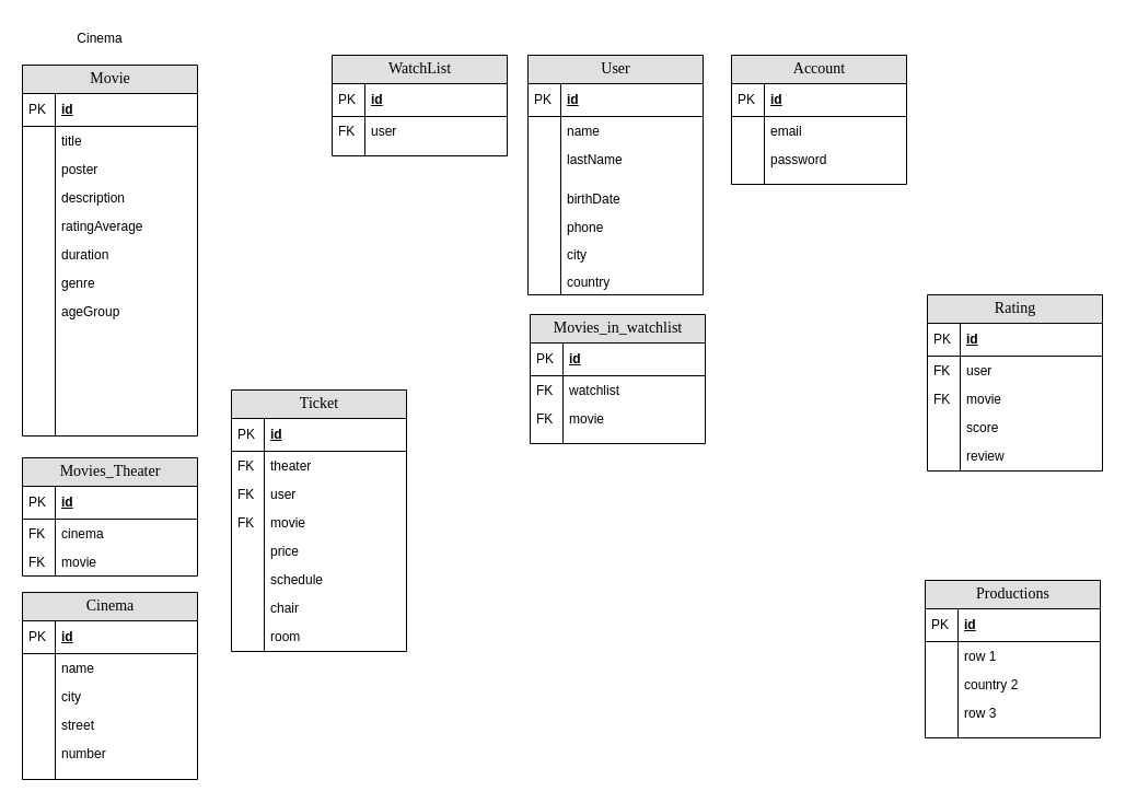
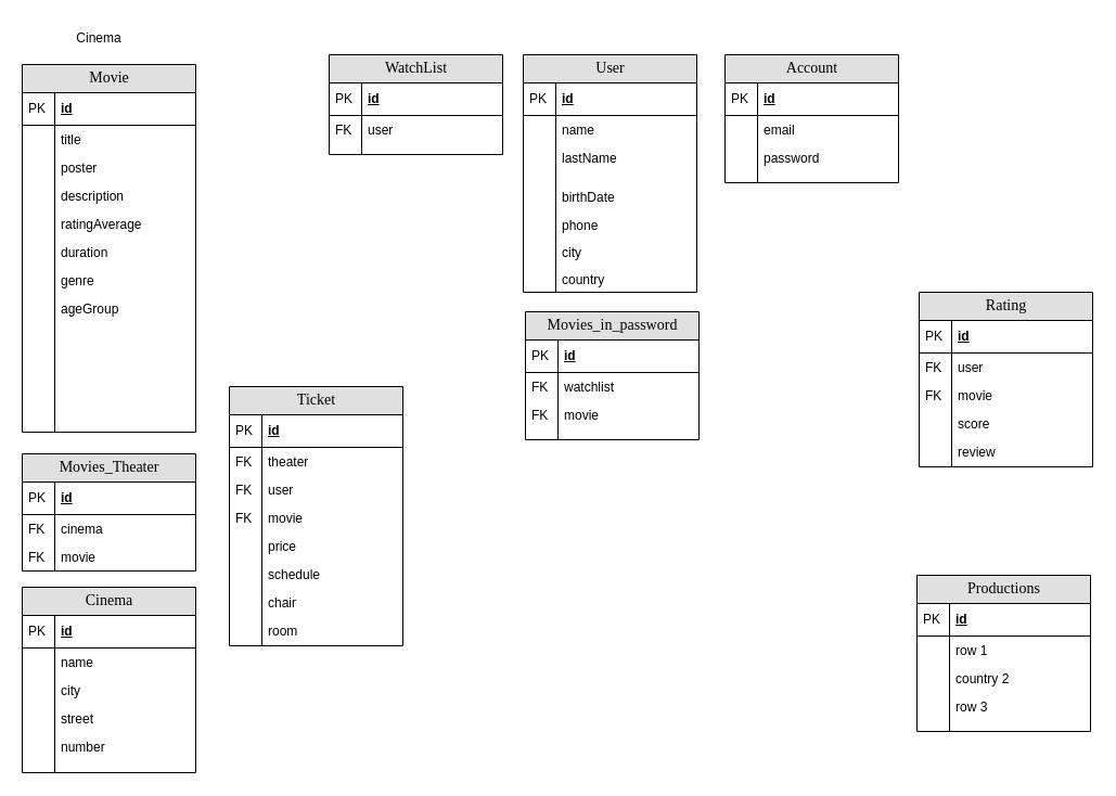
- <mxCell id="114" value="Movies_in_watchlist" style="swimlane;html=1;fontStyle=0;childLayout=stackLayout;horizontal=1;startSize=26;fillColor=#e0e0e0;horizontalStack=0;resizeParent=1;resizeLast=0;collapsible=1;marginBottom=0;swimlaneFillColor=#ffffff;align=center;rounded=0;shadow=0;comic=0;labelBackgroundColor=none;strokeWidth=1;fontFamily=Verdana;fontSize=14;swimlaneLine=1;" parent="1" vertex="1"><mxGeometry x="484" y="287" width="160" height="118" as="geometry" /></mxCell>
+ <mxCell id="114" value="Movies_in_password" style="swimlane;html=1;fontStyle=0;childLayout=stackLayout;horizontal=1;startSize=26;fillColor=#e0e0e0;horizontalStack=0;resizeParent=1;resizeLast=0;collapsible=1;marginBottom=0;swimlaneFillColor=#ffffff;align=center;rounded=0;shadow=0;comic=0;labelBackgroundColor=none;strokeWidth=1;fontFamily=Verdana;fontSize=14;swimlaneLine=1;" parent="1" vertex="1"><mxGeometry x="484" y="287" width="160" height="118" as="geometry" /></mxCell>
